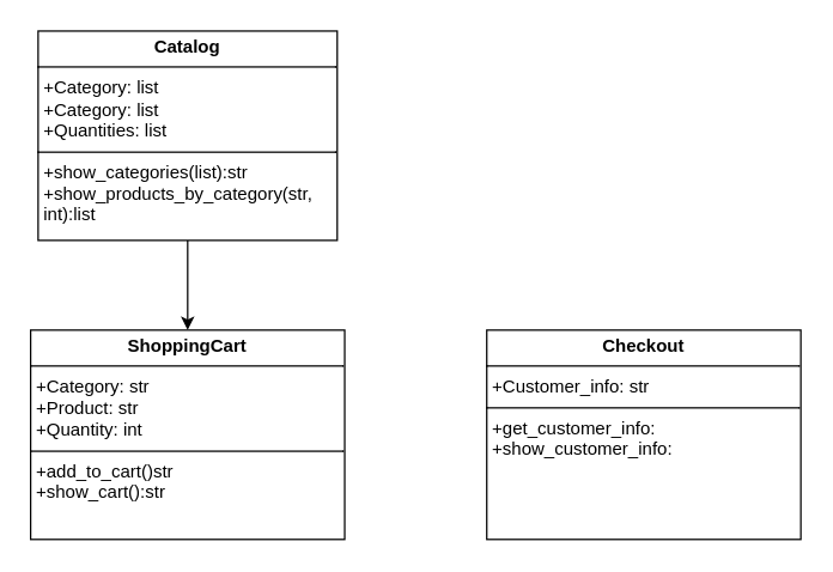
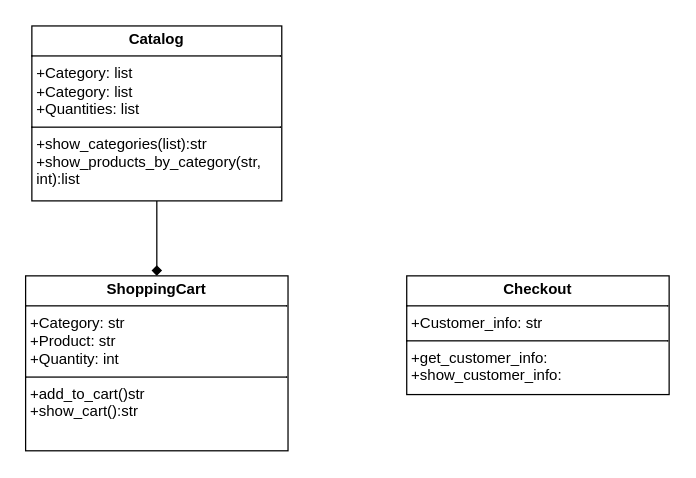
- <mxCell id="2" value="" style="edgeStyle=orthogonalEdgeStyle;rounded=0;orthogonalLoop=1;jettySize=auto;html=1;" edge="1" parent="1" source="3" target="4"><mxGeometry relative="1" as="geometry" /></mxCell>
+ <mxCell id="2" value="" style="edgeStyle=orthogonalEdgeStyle;rounded=0;orthogonalLoop=1;jettySize=auto;html=1;endArrow=diamond;" edge="1" parent="1" source="3" target="4"><mxGeometry relative="1" as="geometry" /></mxCell>
- <mxCell id="5" value="&lt;p style=&quot;margin:0px;margin-top:4px;text-align:center;&quot;&gt;&lt;b&gt;Checkout&lt;/b&gt;&lt;/p&gt;&lt;hr size=&quot;1&quot; style=&quot;border-style:solid;&quot;&gt;&lt;p style=&quot;margin:0px;margin-left:4px;&quot;&gt;+Customer_info: str&lt;br&gt;&lt;/p&gt;&lt;hr size=&quot;1&quot; style=&quot;border-style:solid;&quot;&gt;&lt;p style=&quot;margin:0px;margin-left:4px;&quot;&gt;+get_customer_info:&lt;/p&gt;&lt;p style=&quot;margin:0px;margin-left:4px;&quot;&gt;+show_customer_info:&lt;/p&gt;&lt;p style=&quot;margin:0px;margin-left:4px;&quot;&gt;&lt;br&gt;&lt;/p&gt;" style="verticalAlign=top;align=left;overflow=fill;html=1;whiteSpace=wrap;" vertex="1" parent="1"><mxGeometry x="325" y="220" width="210" height="140" as="geometry" /></mxCell>
+ <mxCell id="5" value="&lt;p style=&quot;margin:0px;margin-top:4px;text-align:center;&quot;&gt;&lt;b&gt;Checkout&lt;/b&gt;&lt;/p&gt;&lt;hr size=&quot;1&quot; style=&quot;border-style:solid;&quot;&gt;&lt;p style=&quot;margin:0px;margin-left:4px;&quot;&gt;+Customer_info: str&lt;br&gt;&lt;/p&gt;&lt;hr size=&quot;1&quot; style=&quot;border-style:solid;&quot;&gt;&lt;p style=&quot;margin:0px;margin-left:4px;&quot;&gt;+get_customer_info:&lt;/p&gt;&lt;p style=&quot;margin:0px;margin-left:4px;&quot;&gt;+show_customer_info:&lt;/p&gt;&lt;p style=&quot;margin:0px;margin-left:4px;&quot;&gt;&lt;br&gt;&lt;/p&gt;" style="verticalAlign=top;align=left;overflow=fill;html=1;whiteSpace=wrap;" vertex="1" parent="1"><mxGeometry x="325" y="220" width="210" height="95" as="geometry" /></mxCell>
